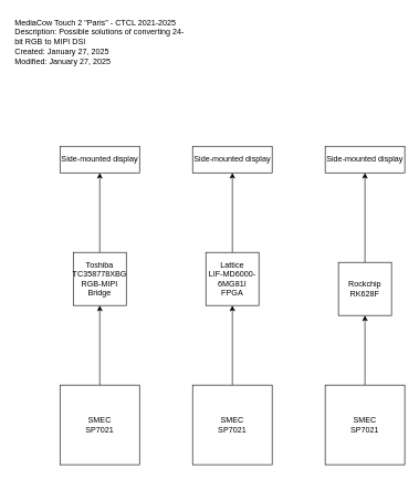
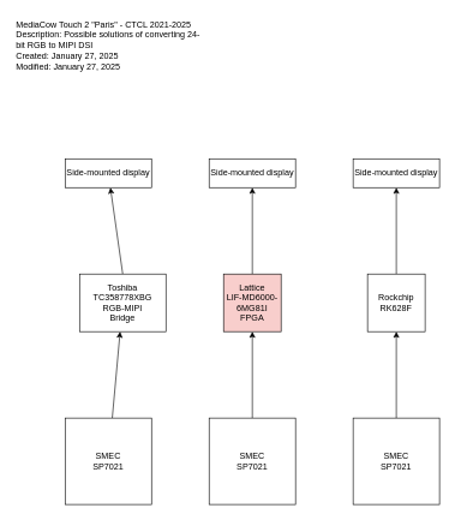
- <mxCell id="7" value="Toshiba&lt;br&gt;TC358778XBG&lt;br&gt;RGB-MIPI&lt;br&gt;Bridge" style="rounded=0;whiteSpace=wrap;html=1;" vertex="1" parent="1"><mxGeometry x="110" y="380" width="80" height="80" as="geometry" /></mxCell>
+ <mxCell id="7" value="Toshiba&lt;br&gt;TC358778XBG&lt;br&gt;RGB-MIPI&lt;br&gt;Bridge" style="rounded=0;whiteSpace=wrap;html=1;" vertex="1" parent="1"><mxGeometry x="110" y="380" width="120" height="80" as="geometry" /></mxCell>
- <mxCell id="12" value="Lattice&lt;br&gt;LIF-MD6000-6MG81I&lt;br&gt;FPGA" style="rounded=0;whiteSpace=wrap;html=1;" vertex="1" parent="1"><mxGeometry x="310" y="380" width="80" height="80" as="geometry" /></mxCell>
+ <mxCell id="12" value="Lattice&lt;br&gt;LIF-MD6000-6MG81I&lt;br&gt;FPGA" style="rounded=0;whiteSpace=wrap;html=1;fillColor=#f8cecc;" vertex="1" parent="1"><mxGeometry x="310" y="380" width="80" height="80" as="geometry" /></mxCell>
- <mxCell id="17" value="Rockchip&lt;br&gt;RK628F" style="rounded=0;whiteSpace=wrap;html=1;" vertex="1" parent="1"><mxGeometry x="510" y="395" width="80" height="80" as="geometry" /></mxCell>
+ <mxCell id="17" value="Rockchip&lt;br&gt;RK628F" style="rounded=0;whiteSpace=wrap;html=1;" vertex="1" parent="1"><mxGeometry x="510" y="380" width="80" height="80" as="geometry" /></mxCell>
